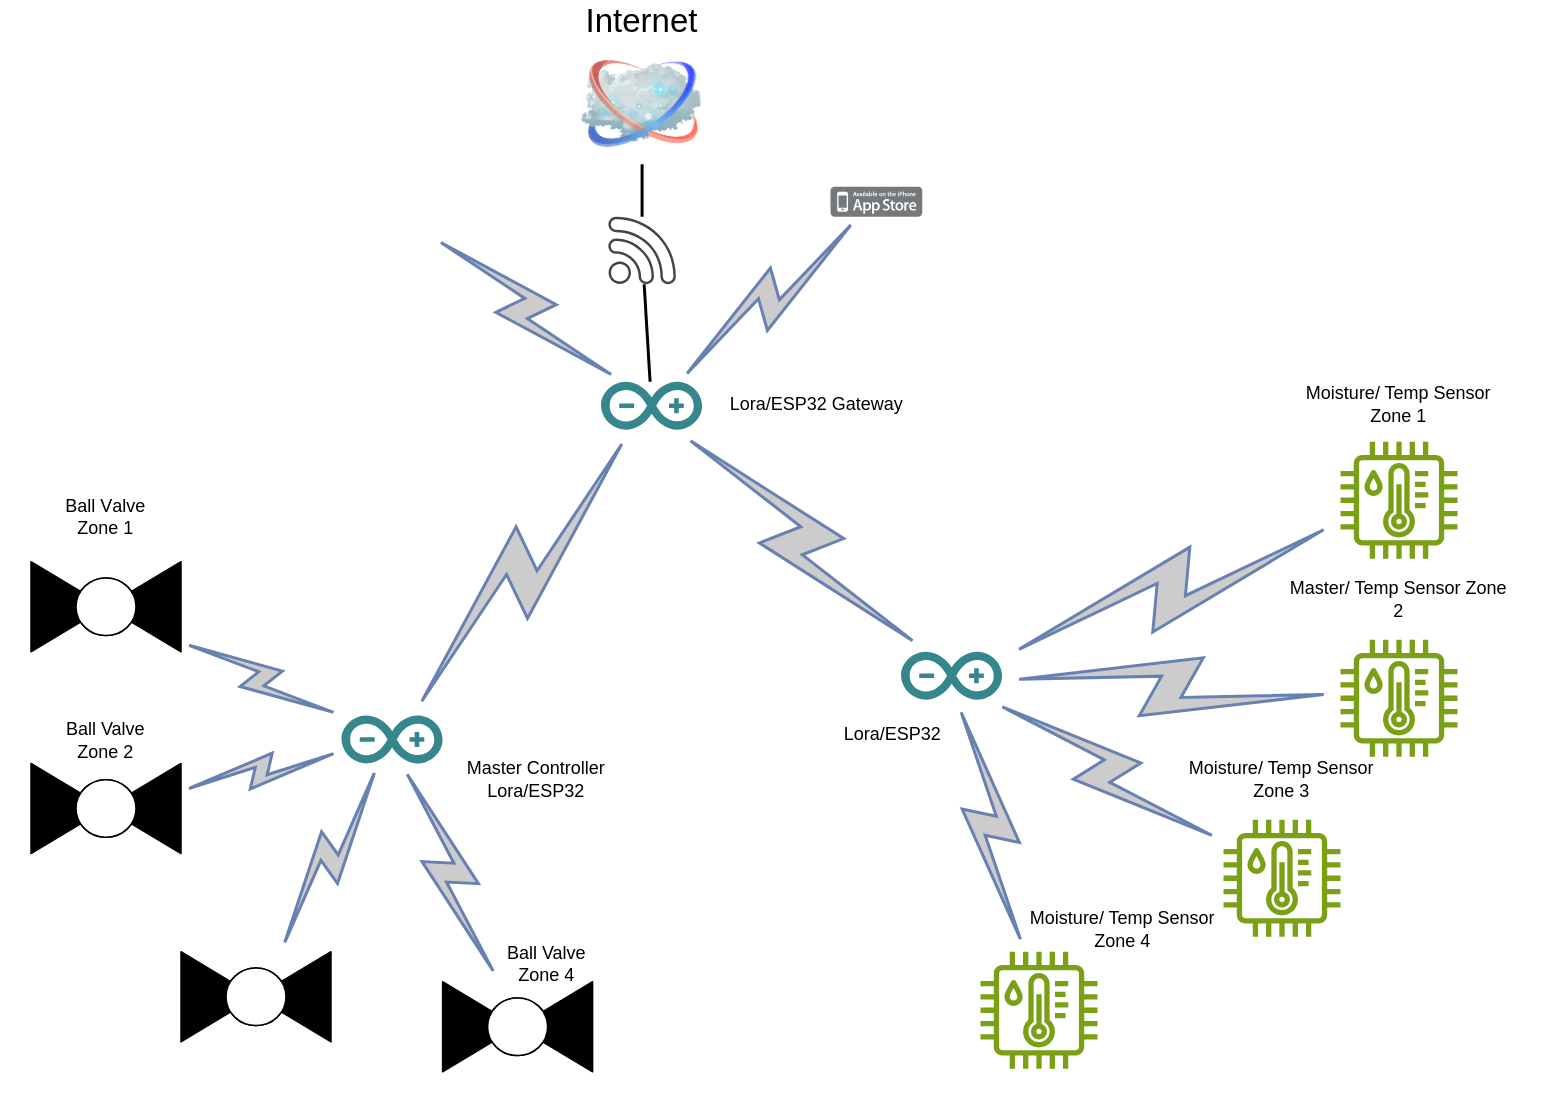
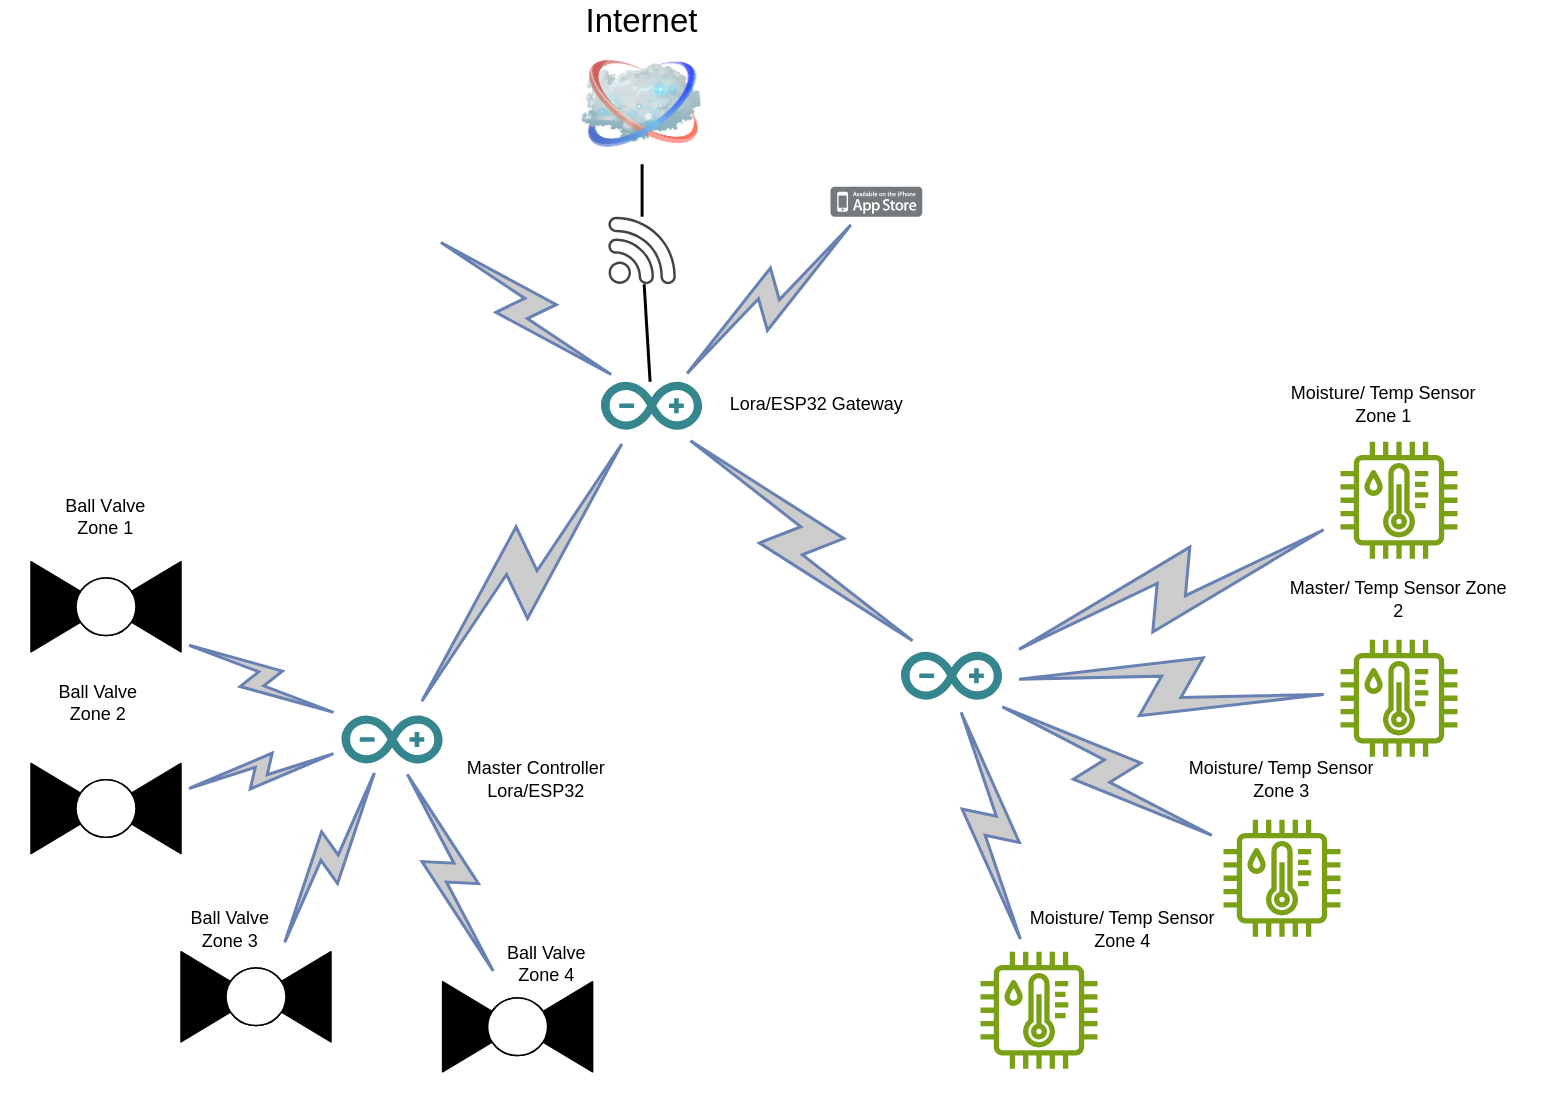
- <mxCell id="29" value="Moisture/ Temp Sensor Zone 1" style="text;strokeColor=none;align=center;fillColor=none;html=1;verticalAlign=middle;whiteSpace=wrap;rounded=0;" vertex="1" parent="1"><mxGeometry x="857" y="245" width="150" height="30" as="geometry" /></mxCell>
+ <mxCell id="29" value="Moisture/ Temp Sensor Zone 1" style="text;strokeColor=none;align=center;fillColor=none;html=1;verticalAlign=middle;whiteSpace=wrap;rounded=0;" vertex="1" parent="1"><mxGeometry x="847" y="245" width="150" height="30" as="geometry" /></mxCell>
- <mxCell id="38" value="&amp;nbsp;Lora/ESP32" style="text;strokeColor=none;align=center;fillColor=none;html=1;verticalAlign=middle;whiteSpace=wrap;rounded=0;" vertex="1" parent="1"><mxGeometry x="523" y="465" width="140" height="30" as="geometry" /></mxCell>
- <mxCell id="34" value="Ball Valve Zone 2" style="text;strokeColor=none;align=center;fillColor=none;html=1;verticalAlign=middle;whiteSpace=wrap;rounded=0;" vertex="1" parent="1"><mxGeometry x="40" y="468.5" width="60" height="30" as="geometry" /></mxCell>
+ <mxCell id="34" value="Ball Valve Zone 2" style="text;strokeColor=none;align=center;fillColor=none;html=1;verticalAlign=middle;whiteSpace=wrap;rounded=0;" vertex="1" parent="1"><mxGeometry x="35" y="443.5" width="60" height="30" as="geometry" /></mxCell>
+ <mxCell id="35" value="Ball Valve Zone 3" style="text;strokeColor=none;align=center;fillColor=none;html=1;verticalAlign=middle;whiteSpace=wrap;rounded=0;" vertex="1" parent="1"><mxGeometry x="123" y="595" width="60" height="30" as="geometry" /></mxCell>
